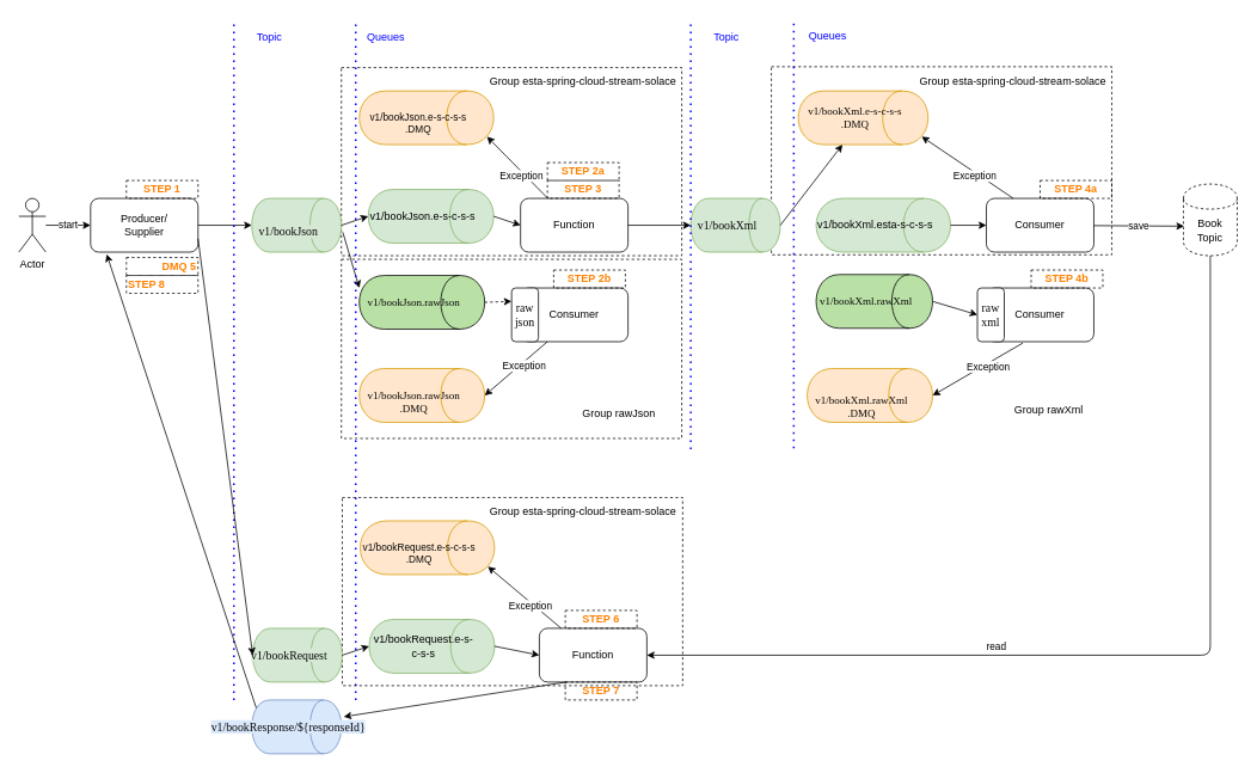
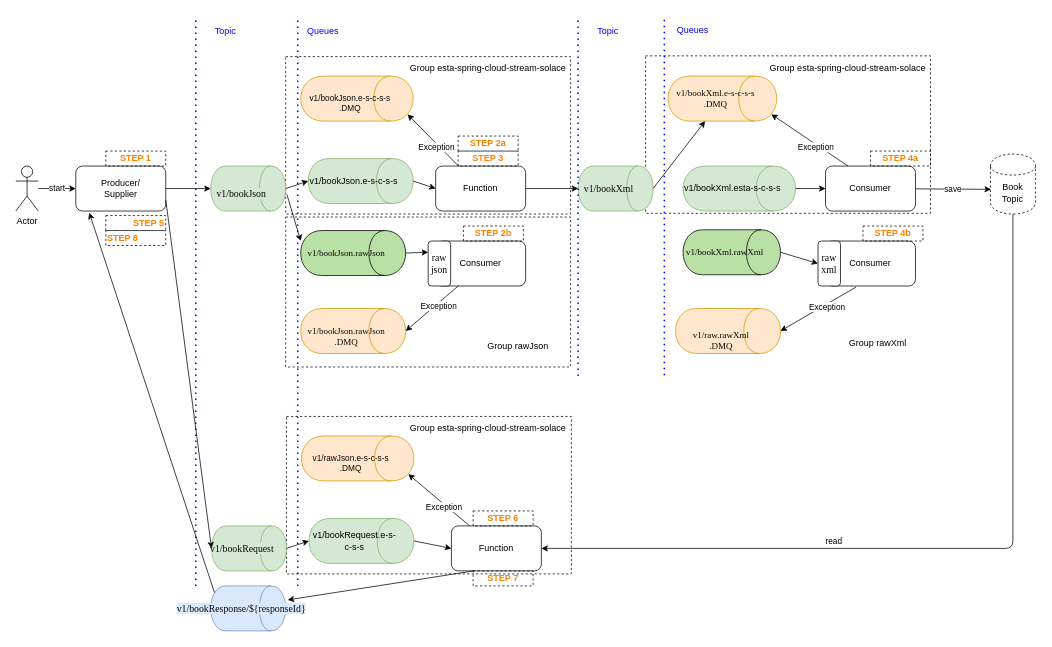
- <mxCell id="63" value="&lt;b&gt;&lt;font color=&quot;#ff8000&quot;&gt;DMQ 5&lt;/font&gt;&lt;/b&gt;" style="text;html=1;fillColor=none;align=right;verticalAlign=middle;whiteSpace=wrap;rounded=0;strokeColor=#000000;dashed=1;" parent="1" vertex="1"><mxGeometry x="140" y="287" width="80" height="20" as="geometry" /></mxCell>
+ <mxCell id="63" value="&lt;b&gt;&lt;font color=&quot;#ff8000&quot;&gt;STEP 5&lt;/font&gt;&lt;/b&gt;" style="text;html=1;fillColor=none;align=right;verticalAlign=middle;whiteSpace=wrap;rounded=0;strokeColor=#000000;dashed=1;" parent="1" vertex="1"><mxGeometry x="140" y="287" width="80" height="20" as="geometry" /></mxCell>
- <mxCell id="53" value="" style="endArrow=classic;html=1;exitX=0.5;exitY=0;exitDx=0;exitDy=0;entryX=0.25;entryY=1;entryDx=0;entryDy=0;dashed=1;" parent="1" source="28" target="16" edge="1"><mxGeometry width="50" height="50" relative="1" as="geometry"><mxPoint x="610" y="341" as="sourcePoint" /><mxPoint x="660" y="291" as="targetPoint" /></mxGeometry></mxCell>
+ <mxCell id="53" value="" style="endArrow=classic;html=1;exitX=0.5;exitY=0;exitDx=0;exitDy=0;entryX=0.25;entryY=1;entryDx=0;entryDy=0;" parent="1" source="28" target="16" edge="1"><mxGeometry width="50" height="50" relative="1" as="geometry"><mxPoint x="610" y="341" as="sourcePoint" /><mxPoint x="660" y="291" as="targetPoint" /></mxGeometry></mxCell>
- <mxCell id="25" value="&lt;p&gt;&lt;font style=&quot;font-size: 12px&quot;&gt;&lt;br&gt;&lt;/font&gt;&lt;/p&gt;&lt;p&gt;&lt;font style=&quot;font-size: 12px&quot;&gt;&lt;span style=&quot;color: rgb(8 , 8 , 8) ; font-family: &amp;#34;jetbrains mono&amp;#34;&quot;&gt;v1/bookXml.rawXml&lt;br&gt;.&lt;/span&gt;&lt;/font&gt;&lt;span style=&quot;color: rgb(8 , 8 , 8) ; font-family: &amp;#34;jetbrains mono&amp;#34;&quot;&gt;DMQ&lt;/span&gt;&lt;/p&gt;" style="shape=cylinder;whiteSpace=wrap;html=1;boundedLbl=1;backgroundOutline=1;direction=south;fillColor=#ffe6cc;strokeColor=#d79b00;" parent="1" vertex="1"><mxGeometry x="900" y="411" width="140" height="60" as="geometry" /></mxCell>
+ <mxCell id="25" value="&lt;p&gt;&lt;font style=&quot;font-size: 12px&quot;&gt;&lt;br&gt;&lt;/font&gt;&lt;/p&gt;&lt;p&gt;&lt;font style=&quot;font-size: 12px&quot;&gt;&lt;span style=&quot;color: rgb(8 , 8 , 8) ; font-family: &amp;#34;jetbrains mono&amp;#34;&quot;&gt;v1/raw.rawXml&lt;br&gt;.&lt;/span&gt;&lt;/font&gt;&lt;span style=&quot;color: rgb(8 , 8 , 8) ; font-family: &amp;#34;jetbrains mono&amp;#34;&quot;&gt;DMQ&lt;/span&gt;&lt;/p&gt;" style="shape=cylinder;whiteSpace=wrap;html=1;boundedLbl=1;backgroundOutline=1;direction=south;fillColor=#ffe6cc;strokeColor=#d79b00;" parent="1" vertex="1"><mxGeometry x="900" y="411" width="140" height="60" as="geometry" /></mxCell>
- <mxCell id="69" value="&lt;p style=&quot;font-style: normal ; font-weight: 400 ; letter-spacing: normal ; text-align: center ; text-indent: 0px ; text-transform: none ; word-spacing: 0px ; color: rgb(8 , 8 , 8) ; font-size: 11px&quot;&gt;&lt;font style=&quot;font-size: 11px&quot;&gt;&lt;br&gt;&lt;/font&gt;&lt;font style=&quot;font-size: 11px&quot;&gt;&lt;span style=&quot;color: rgb(8 , 8 , 8)&quot;&gt;v1/bookRequest.e-s-c-s-s&lt;br&gt;&lt;/span&gt;&lt;/font&gt;&lt;font style=&quot;font-size: 11px&quot; face=&quot;Helvetica&quot;&gt;.DMQ&lt;/font&gt;&lt;/p&gt;" style="shape=cylinder;whiteSpace=wrap;html=1;boundedLbl=1;backgroundOutline=1;direction=south;fillColor=#ffe6cc;strokeColor=#d79b00;" parent="1" vertex="1"><mxGeometry x="401" y="581" width="150" height="60" as="geometry" /></mxCell>
+ <mxCell id="69" value="&lt;p style=&quot;font-style: normal ; font-weight: 400 ; letter-spacing: normal ; text-align: center ; text-indent: 0px ; text-transform: none ; word-spacing: 0px ; color: rgb(8 , 8 , 8) ; font-size: 11px&quot;&gt;&lt;font style=&quot;font-size: 11px&quot;&gt;&lt;br&gt;&lt;/font&gt;&lt;font style=&quot;font-size: 11px&quot;&gt;&lt;span style=&quot;color: rgb(8 , 8 , 8)&quot;&gt;v1/rawJson.e-s-c-s-s&lt;br&gt;&lt;/span&gt;&lt;/font&gt;&lt;font style=&quot;font-size: 11px&quot; face=&quot;Helvetica&quot;&gt;.DMQ&lt;/font&gt;&lt;/p&gt;" style="shape=cylinder;whiteSpace=wrap;html=1;boundedLbl=1;backgroundOutline=1;direction=south;fillColor=#ffe6cc;strokeColor=#d79b00;" parent="1" vertex="1"><mxGeometry x="401" y="581" width="150" height="60" as="geometry" /></mxCell>
